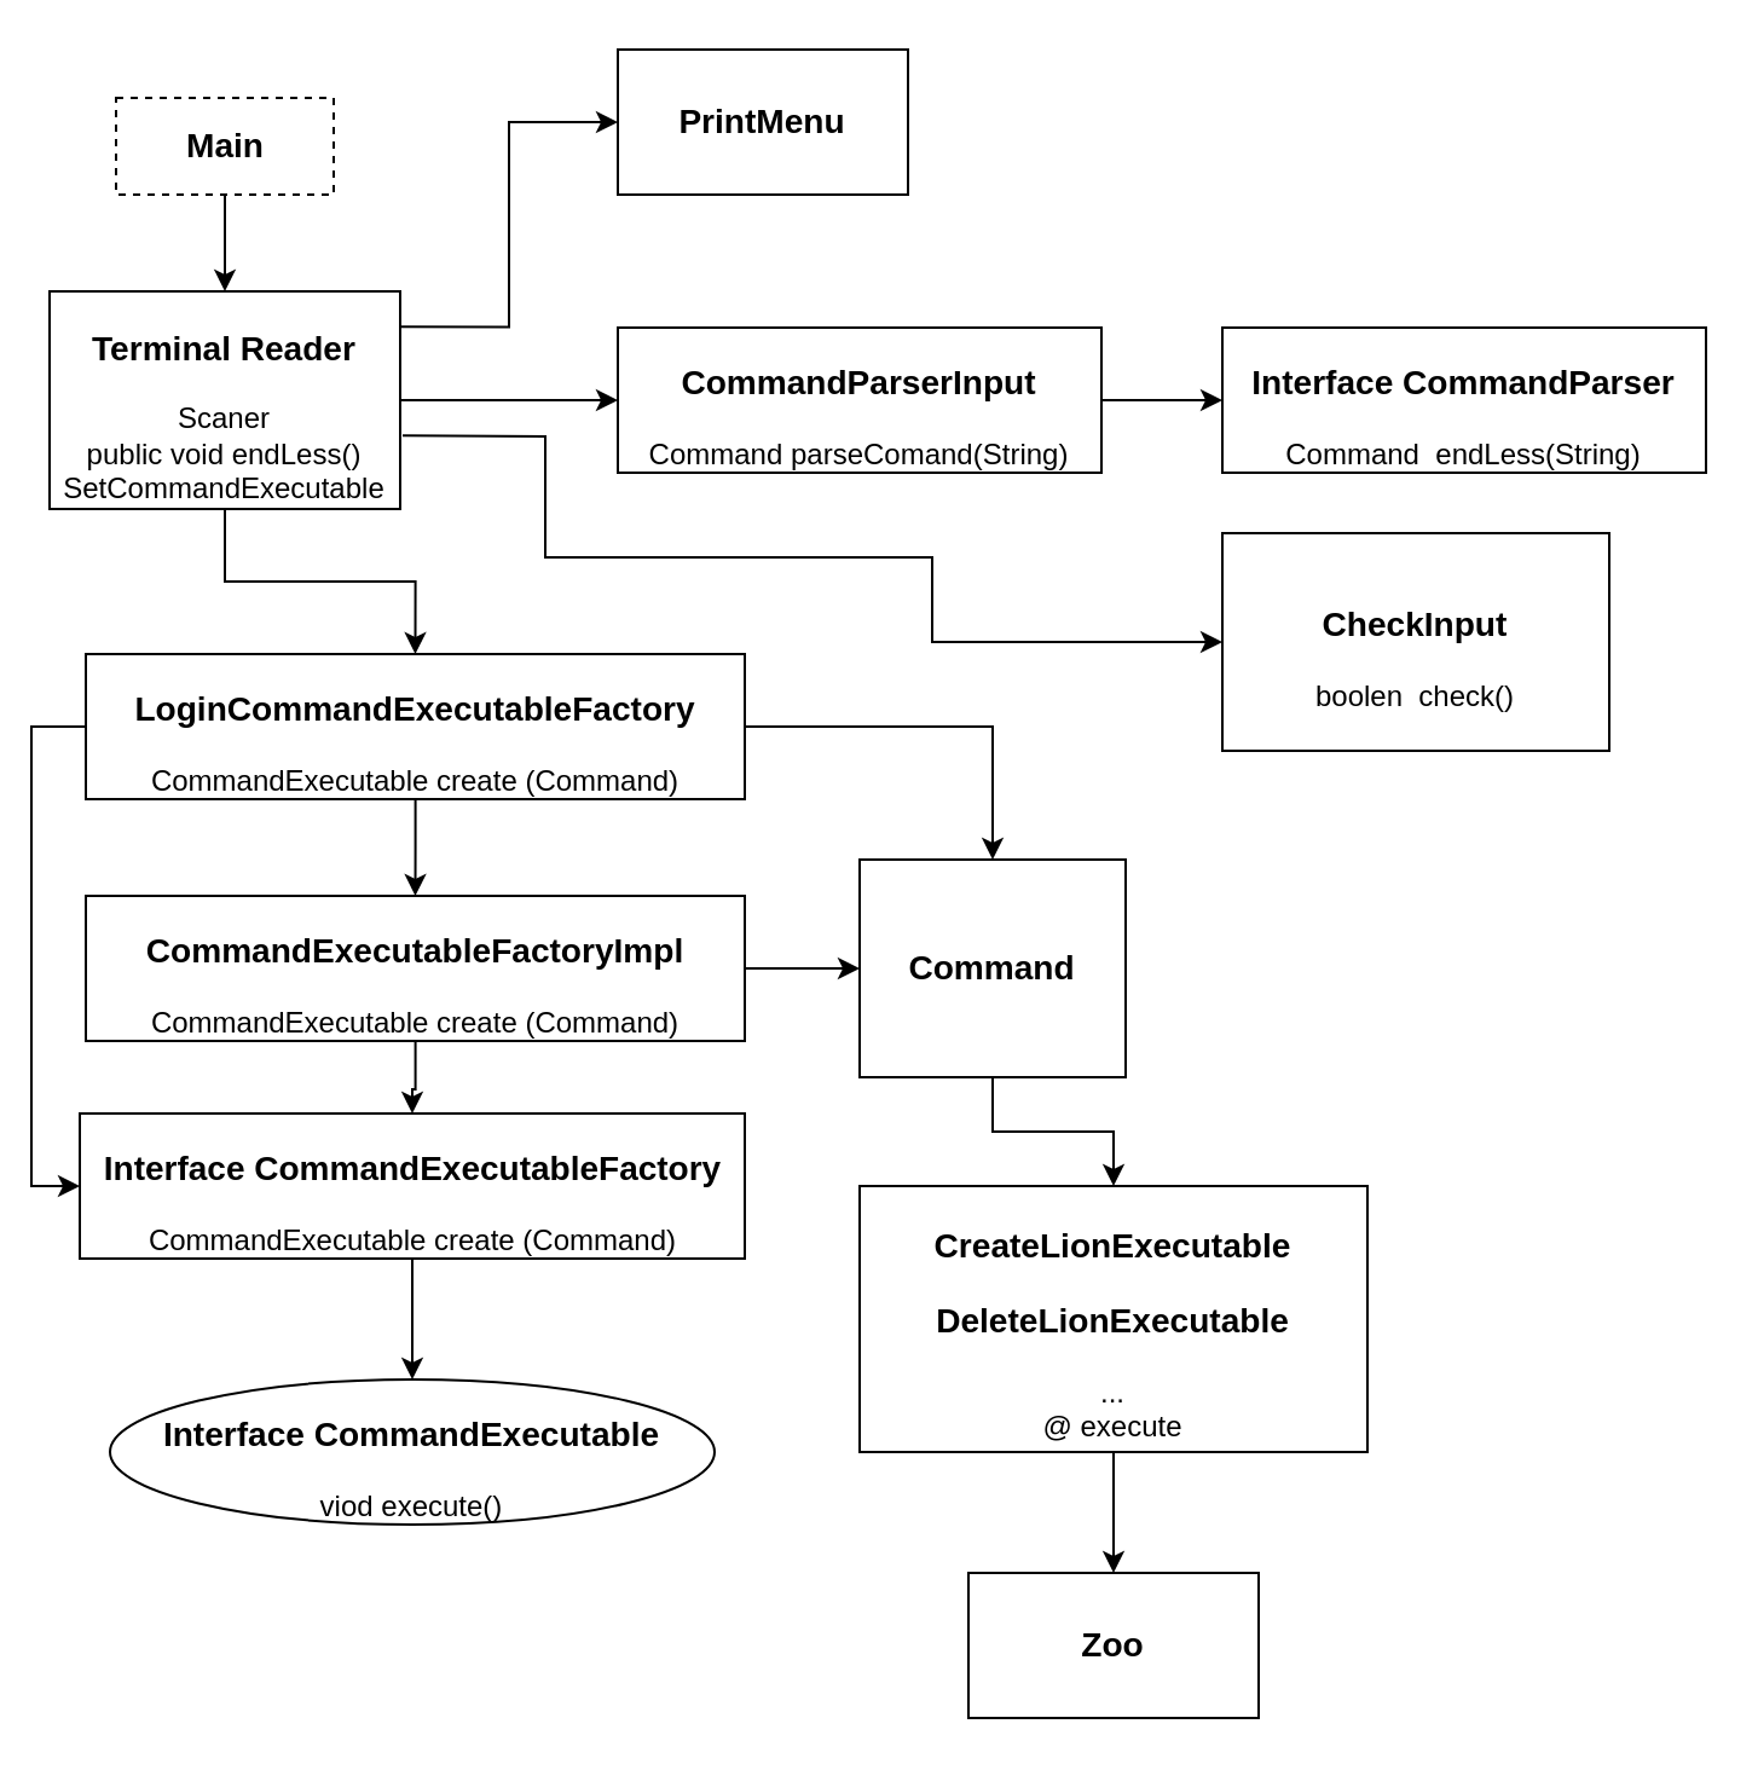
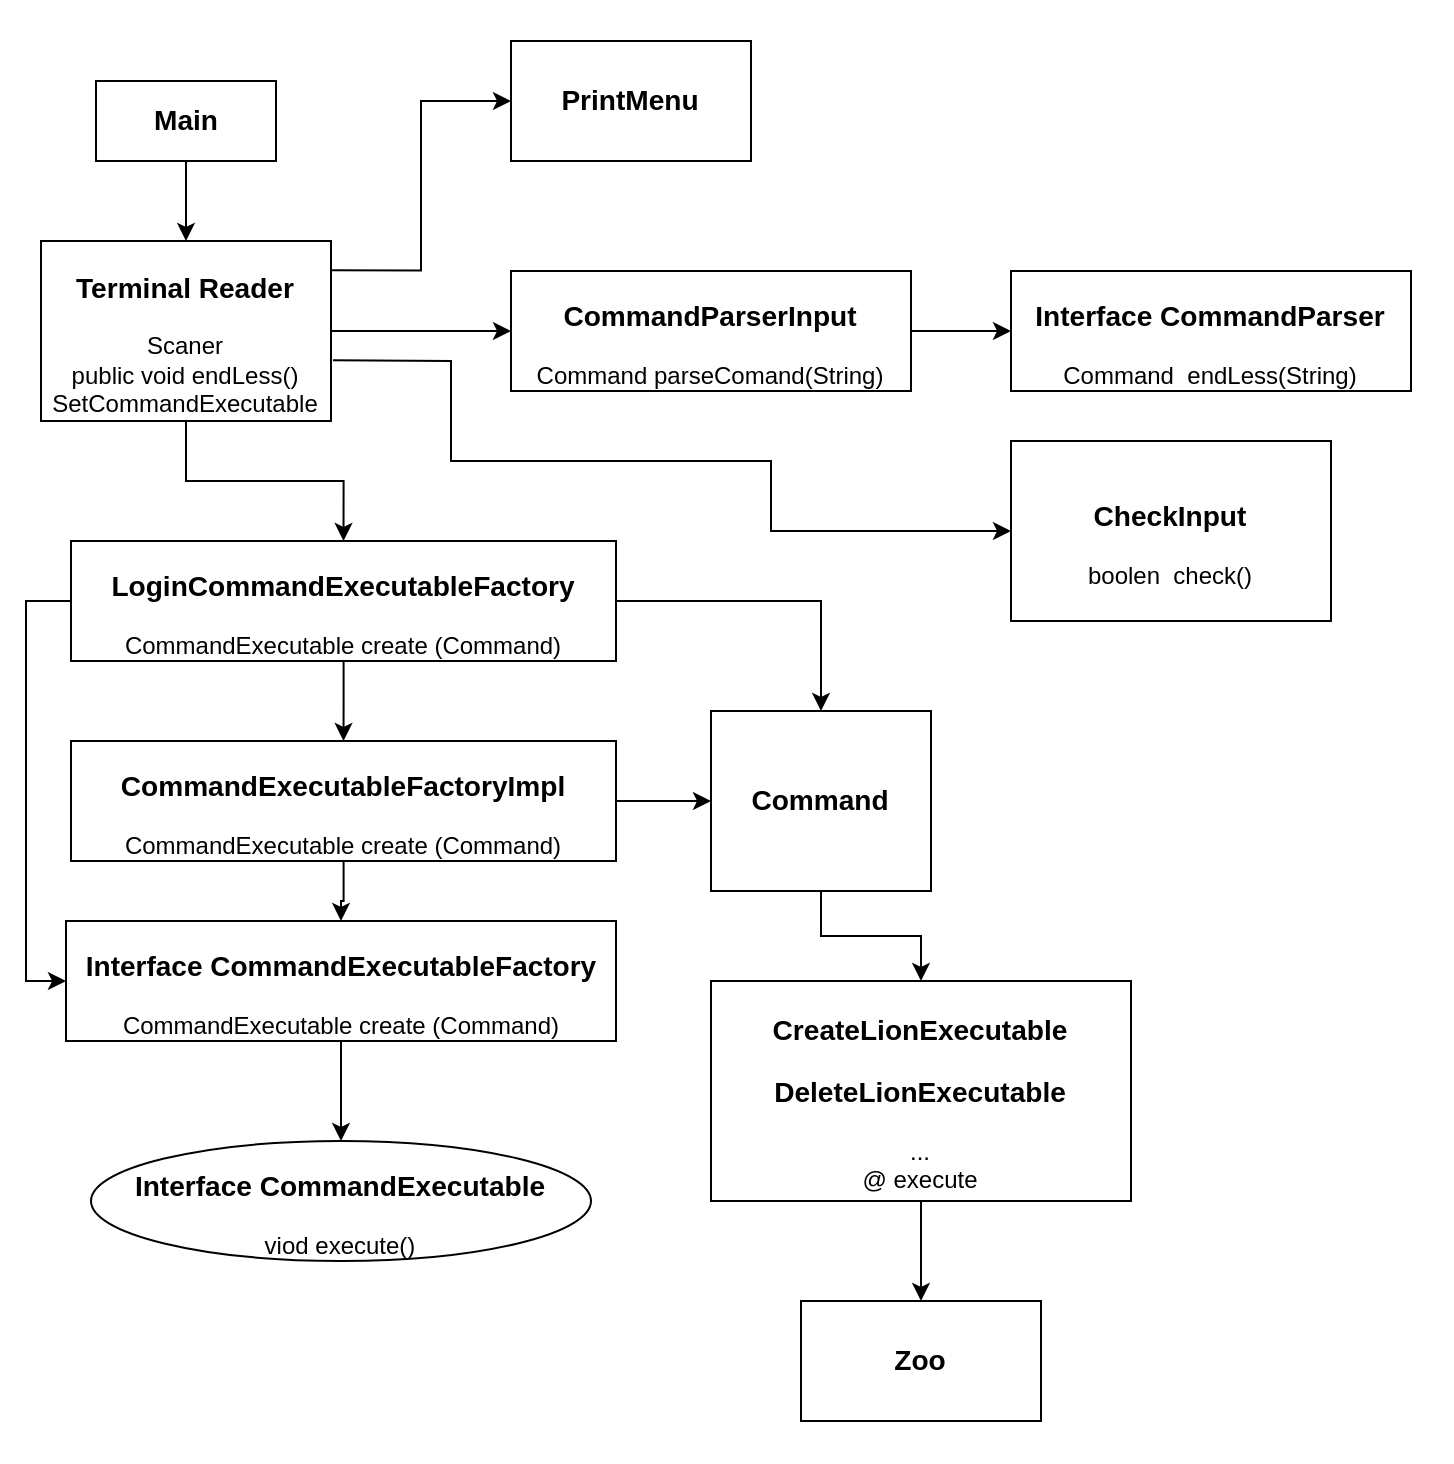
- <mxCell id="3" value="&lt;h3&gt;Main&lt;/h3&gt;" style="rounded=0;whiteSpace=wrap;html=1;dashed=1;" parent="1" vertex="1"><mxGeometry x="47.5" y="40" width="90" height="40" as="geometry" /></mxCell>
+ <mxCell id="3" value="&lt;h3&gt;Main&lt;/h3&gt;" style="rounded=0;whiteSpace=wrap;html=1;" parent="1" vertex="1"><mxGeometry x="47.5" y="40" width="90" height="40" as="geometry" /></mxCell>
